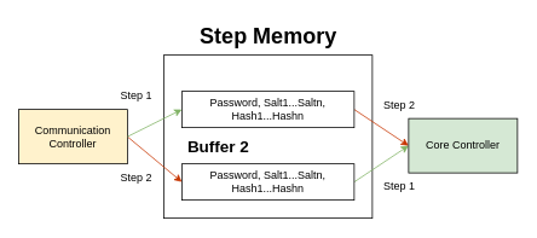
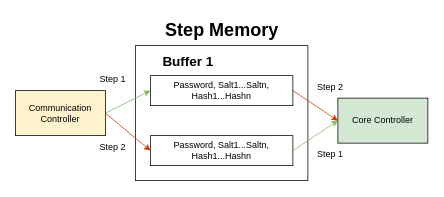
+ <mxCell id="8" value="&lt;font style=&quot;font-size: 18px;&quot;&gt;Buffer 1&lt;/font&gt;" style="text;strokeColor=none;fillColor=none;html=1;fontSize=24;fontStyle=1;verticalAlign=middle;align=center;" parent="1" vertex="1"><mxGeometry x="200" y="60" width="100" height="40" as="geometry" /></mxCell>
- <mxCell id="9" value="&lt;font style=&quot;font-size: 18px;&quot;&gt;Buffer 2&lt;/font&gt;" style="text;strokeColor=none;fillColor=none;html=1;fontSize=24;fontStyle=1;verticalAlign=middle;align=center;" parent="1" vertex="1"><mxGeometry x="200" y="145" width="80" height="30" as="geometry" /></mxCell>
